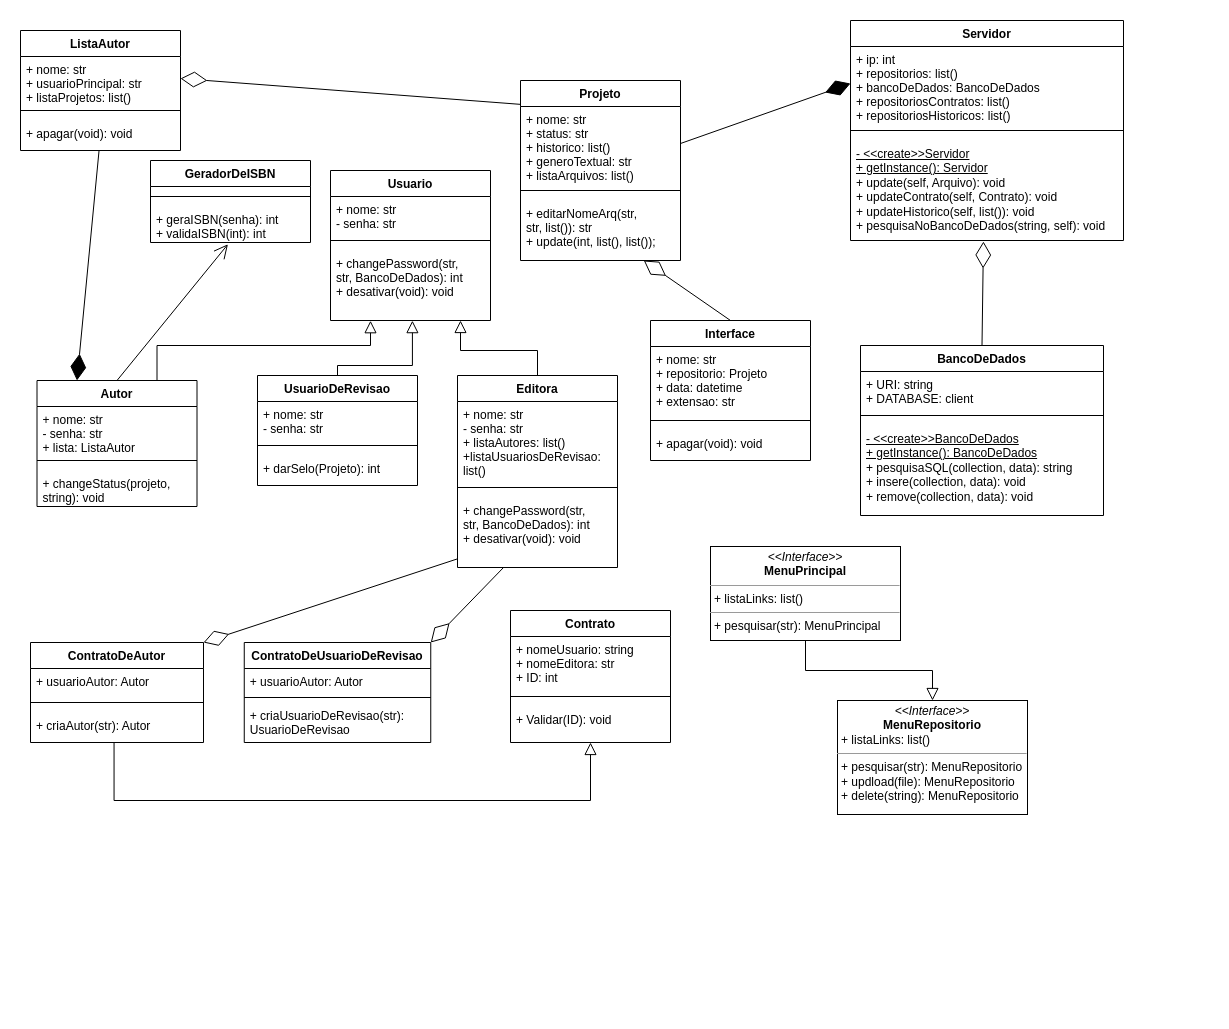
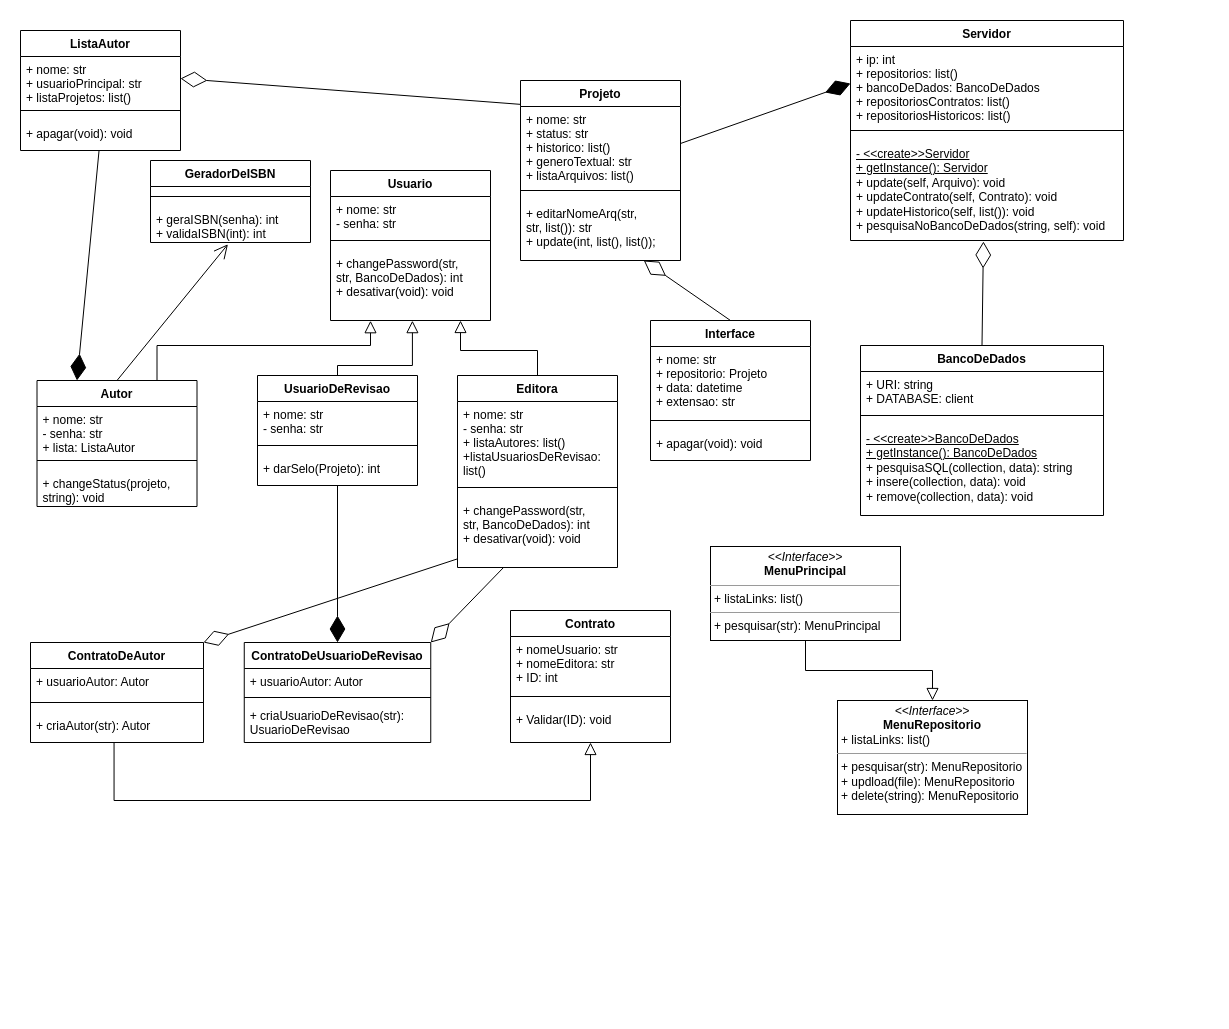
+ <mxCell id="43" value="" style="endArrow=diamondThin;endFill=1;endSize=24;html=1;rounded=0;entryX=0.5;entryY=0;entryDx=0;entryDy=0;" edge="1" parent="1" source="14" target="47"><mxGeometry width="160" relative="1" as="geometry"><mxPoint x="500" y="500" as="sourcePoint" /><mxPoint x="240" y="570" as="targetPoint" /></mxGeometry></mxCell>
- <mxCell id="33" value="+ nomeUsuario: string&#10;+ nomeEditora: str&#10;+ ID: int" style="text;strokeColor=none;fillColor=none;align=left;verticalAlign=top;spacingLeft=4;spacingRight=4;overflow=hidden;rotatable=0;points=[[0,0.5],[1,0.5]];portConstraint=eastwest;" vertex="1" parent="32"><mxGeometry y="26" width="160" height="50" as="geometry" /></mxCell>
+ <mxCell id="33" value="+ nomeUsuario: str&#10;+ nomeEditora: str&#10;+ ID: int" style="text;strokeColor=none;fillColor=none;align=left;verticalAlign=top;spacingLeft=4;spacingRight=4;overflow=hidden;rotatable=0;points=[[0,0.5],[1,0.5]];portConstraint=eastwest;" vertex="1" parent="32"><mxGeometry y="26" width="160" height="50" as="geometry" /></mxCell>
